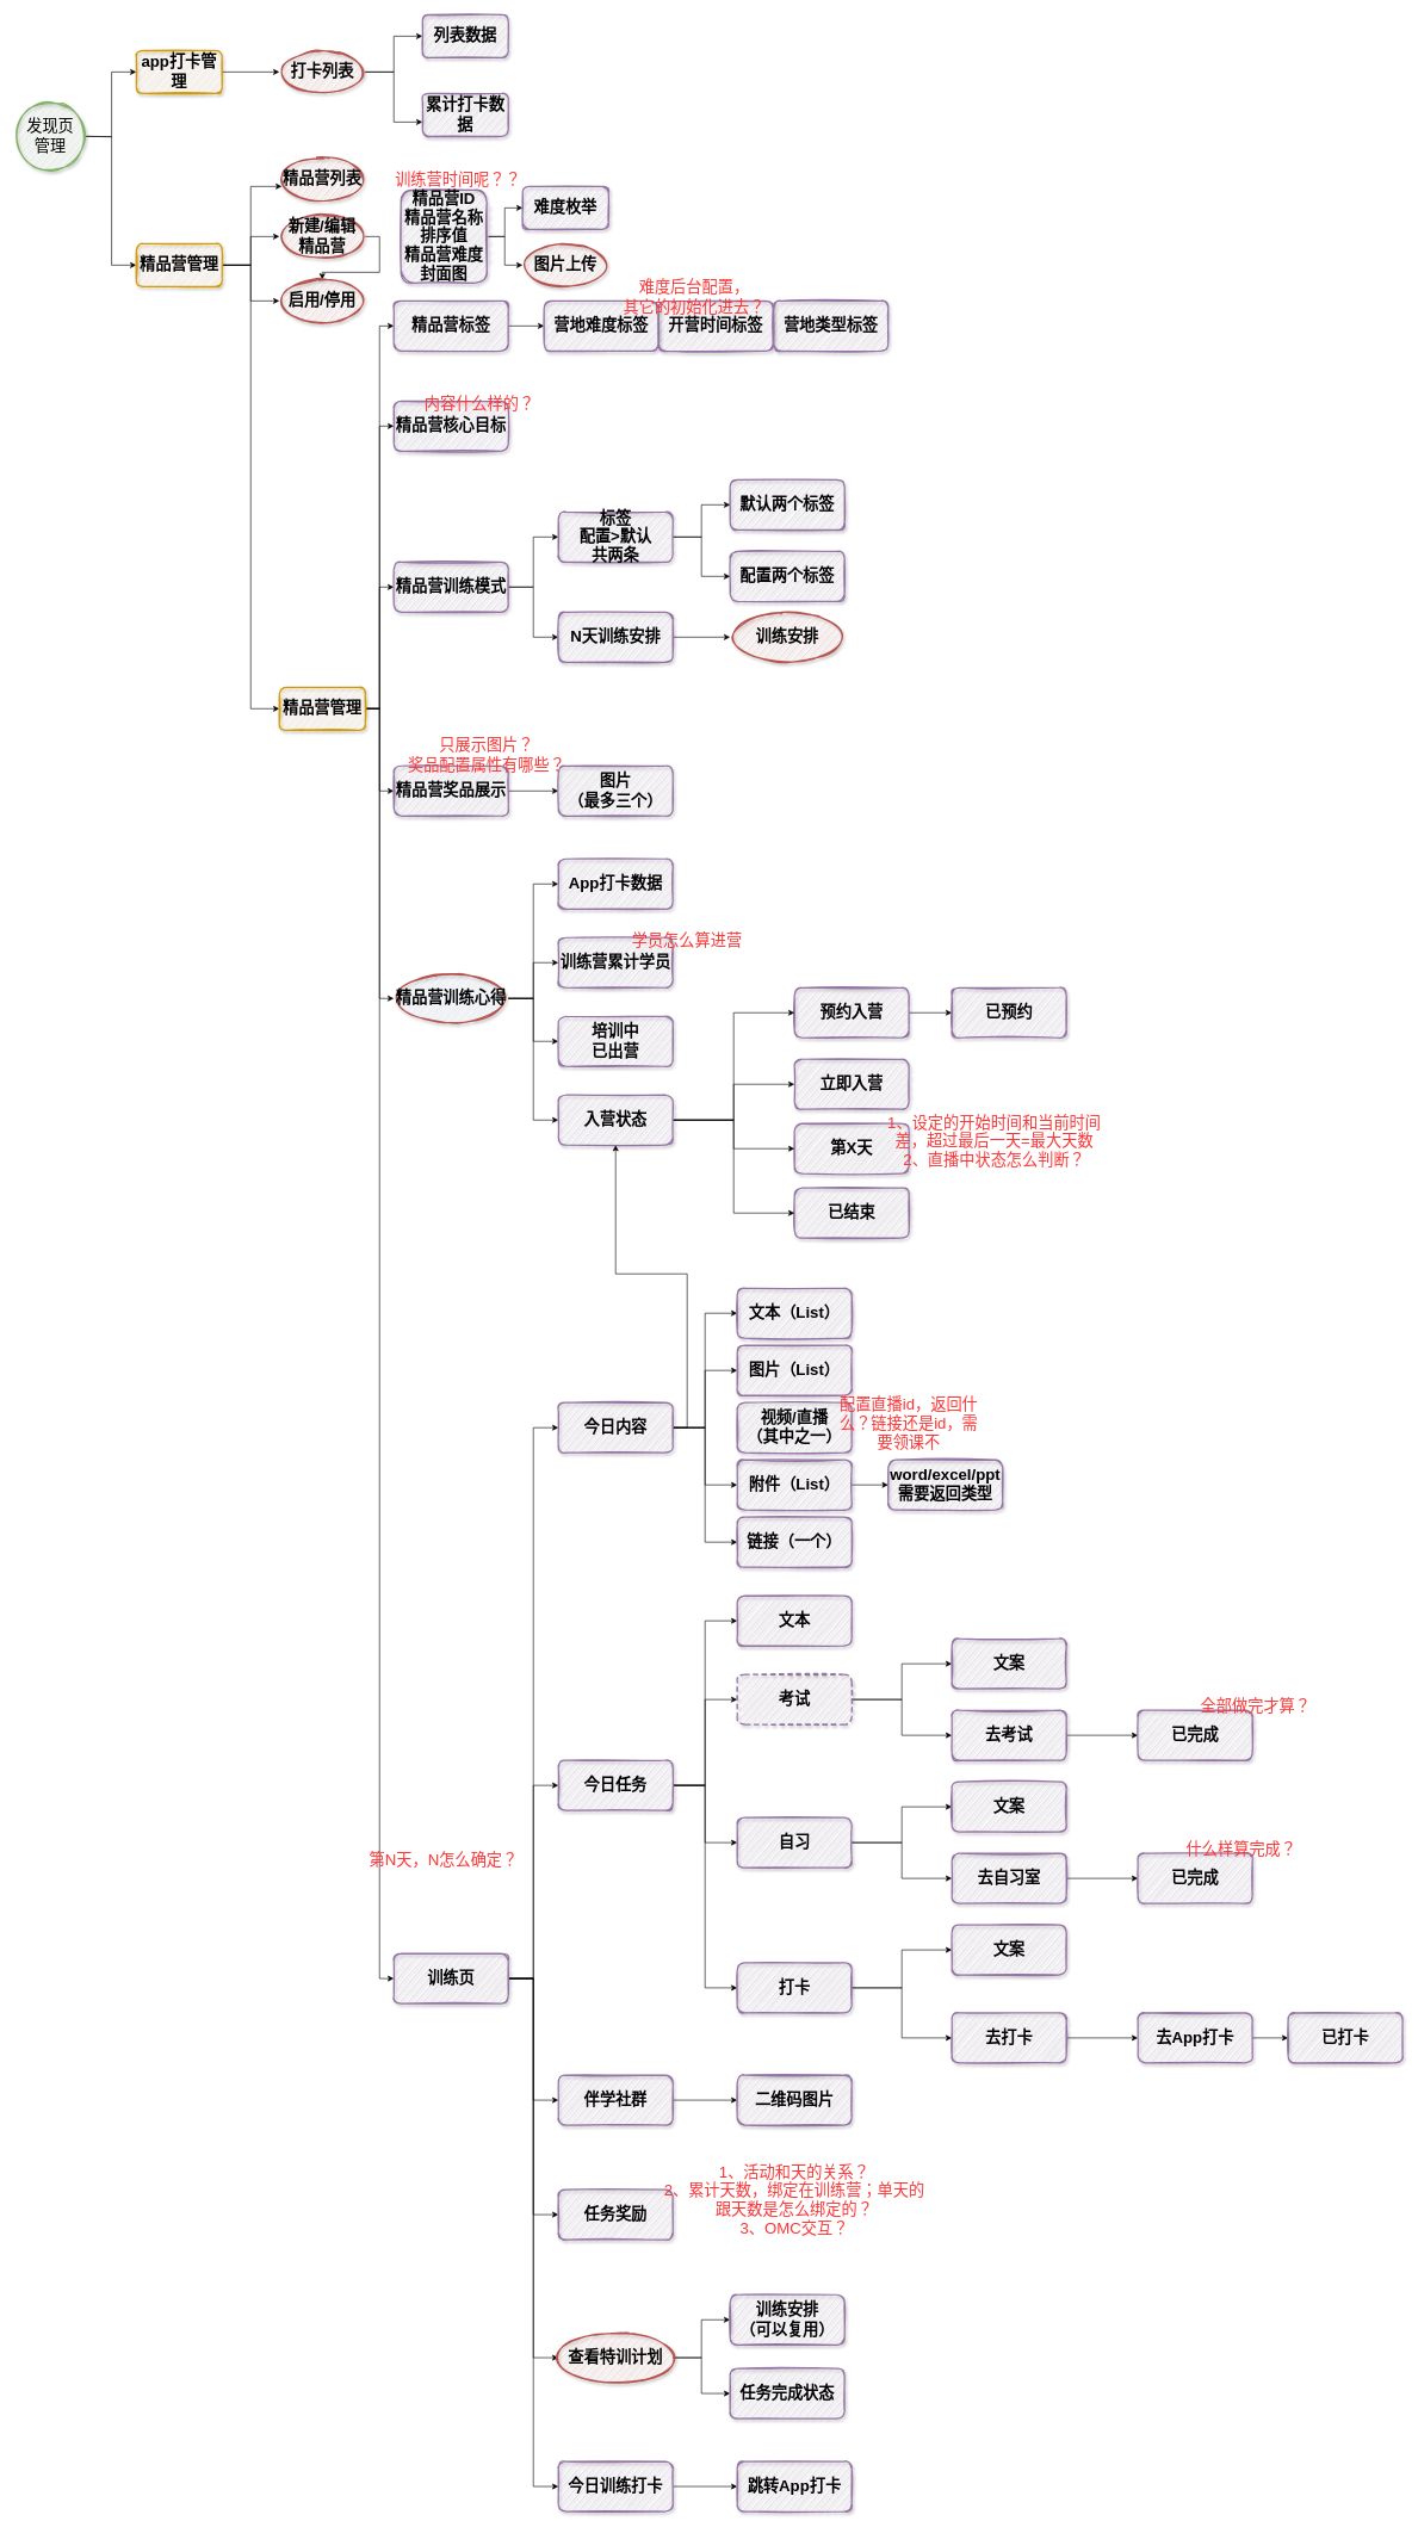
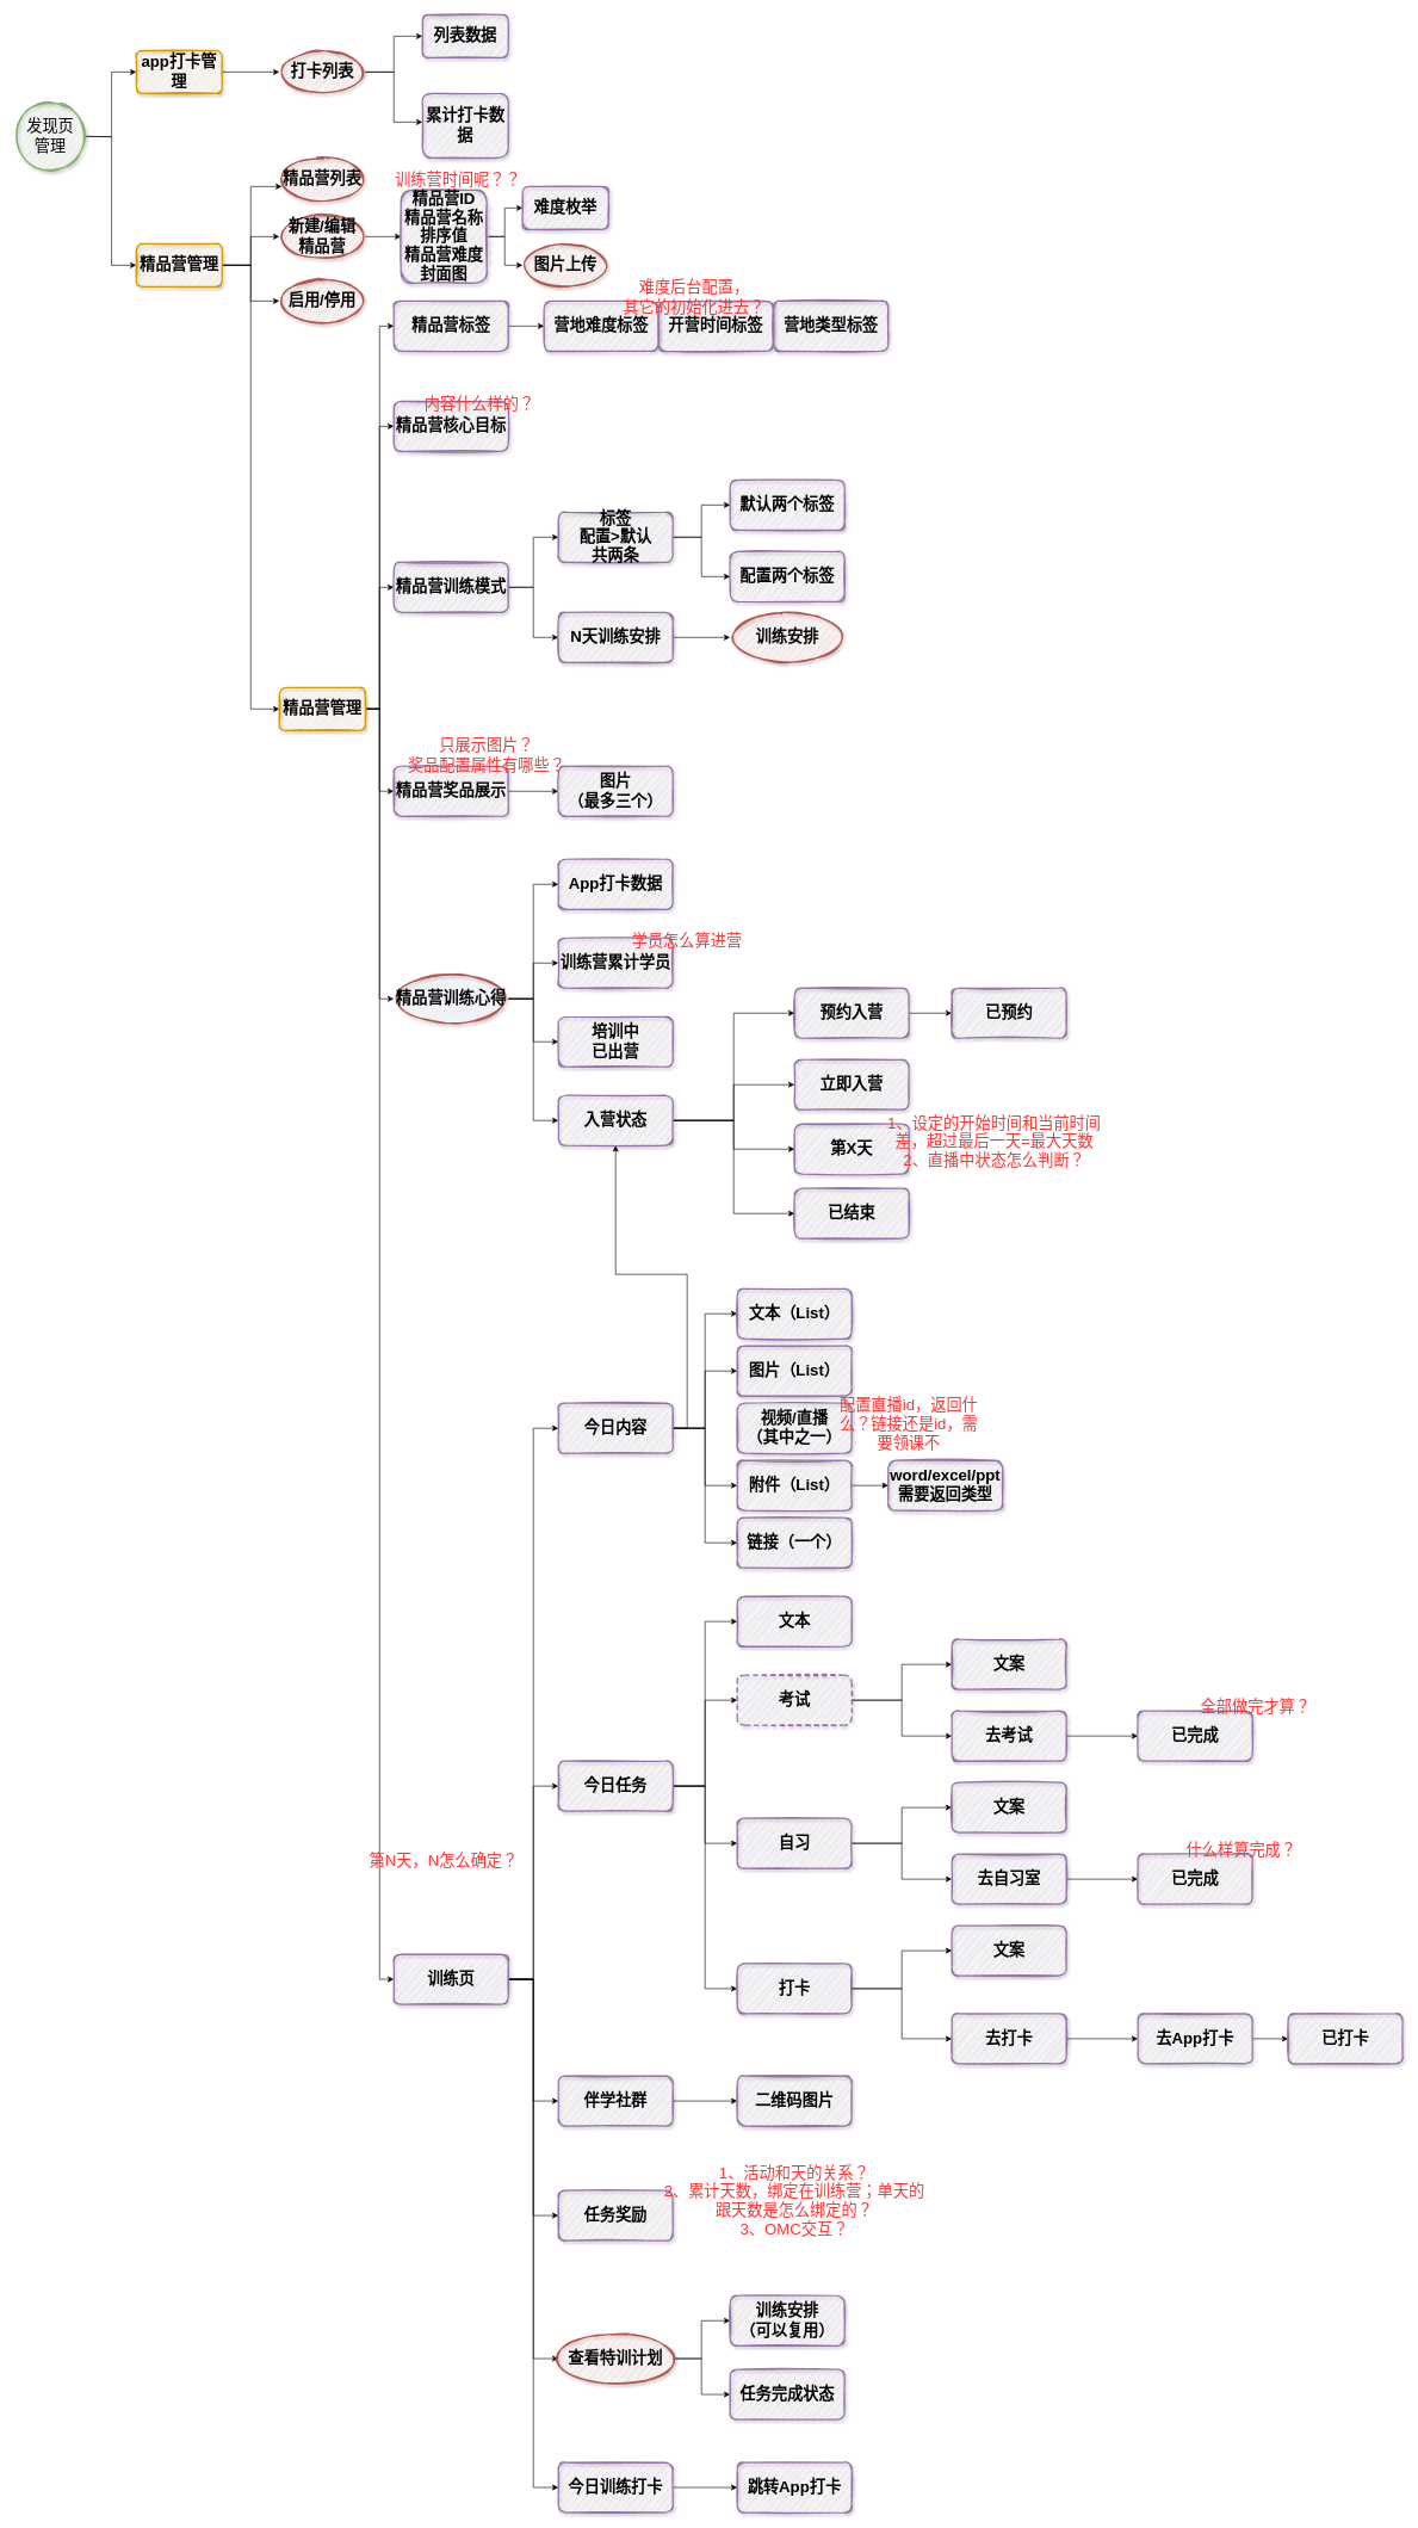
- <mxCell id="16" value="累计打卡数据" style="whiteSpace=wrap;html=1;fontSize=22;fillColor=#e1d5e7;strokeColor=#9673a6;rounded=1;strokeWidth=2;shadow=1;sketch=1;fontStyle=1;" vertex="1" parent="1"><mxGeometry x="590" y="130" width="120" height="60" as="geometry" /></mxCell>
+ <mxCell id="16" value="累计打卡数据" style="whiteSpace=wrap;html=1;fontSize=22;fillColor=#e1d5e7;strokeColor=#9673a6;rounded=1;strokeWidth=2;shadow=1;sketch=1;fontStyle=1;" vertex="1" parent="1"><mxGeometry x="590" y="130" width="120" height="90" as="geometry" /></mxCell>
- <mxCell id="18" style="edgeStyle=orthogonalEdgeStyle;rounded=0;orthogonalLoop=1;jettySize=auto;html=1;exitX=1;exitY=0.5;exitDx=0;exitDy=0;fontSize=22;" edge="1" parent="1" source="19" target="20"><mxGeometry relative="1" as="geometry" /></mxCell>
+ <mxCell id="18" style="edgeStyle=orthogonalEdgeStyle;rounded=0;orthogonalLoop=1;jettySize=auto;html=1;exitX=1;exitY=0.5;exitDx=0;exitDy=0;fontSize=22;" edge="1" parent="1" source="19" target="30"><mxGeometry relative="1" as="geometry" /></mxCell>
